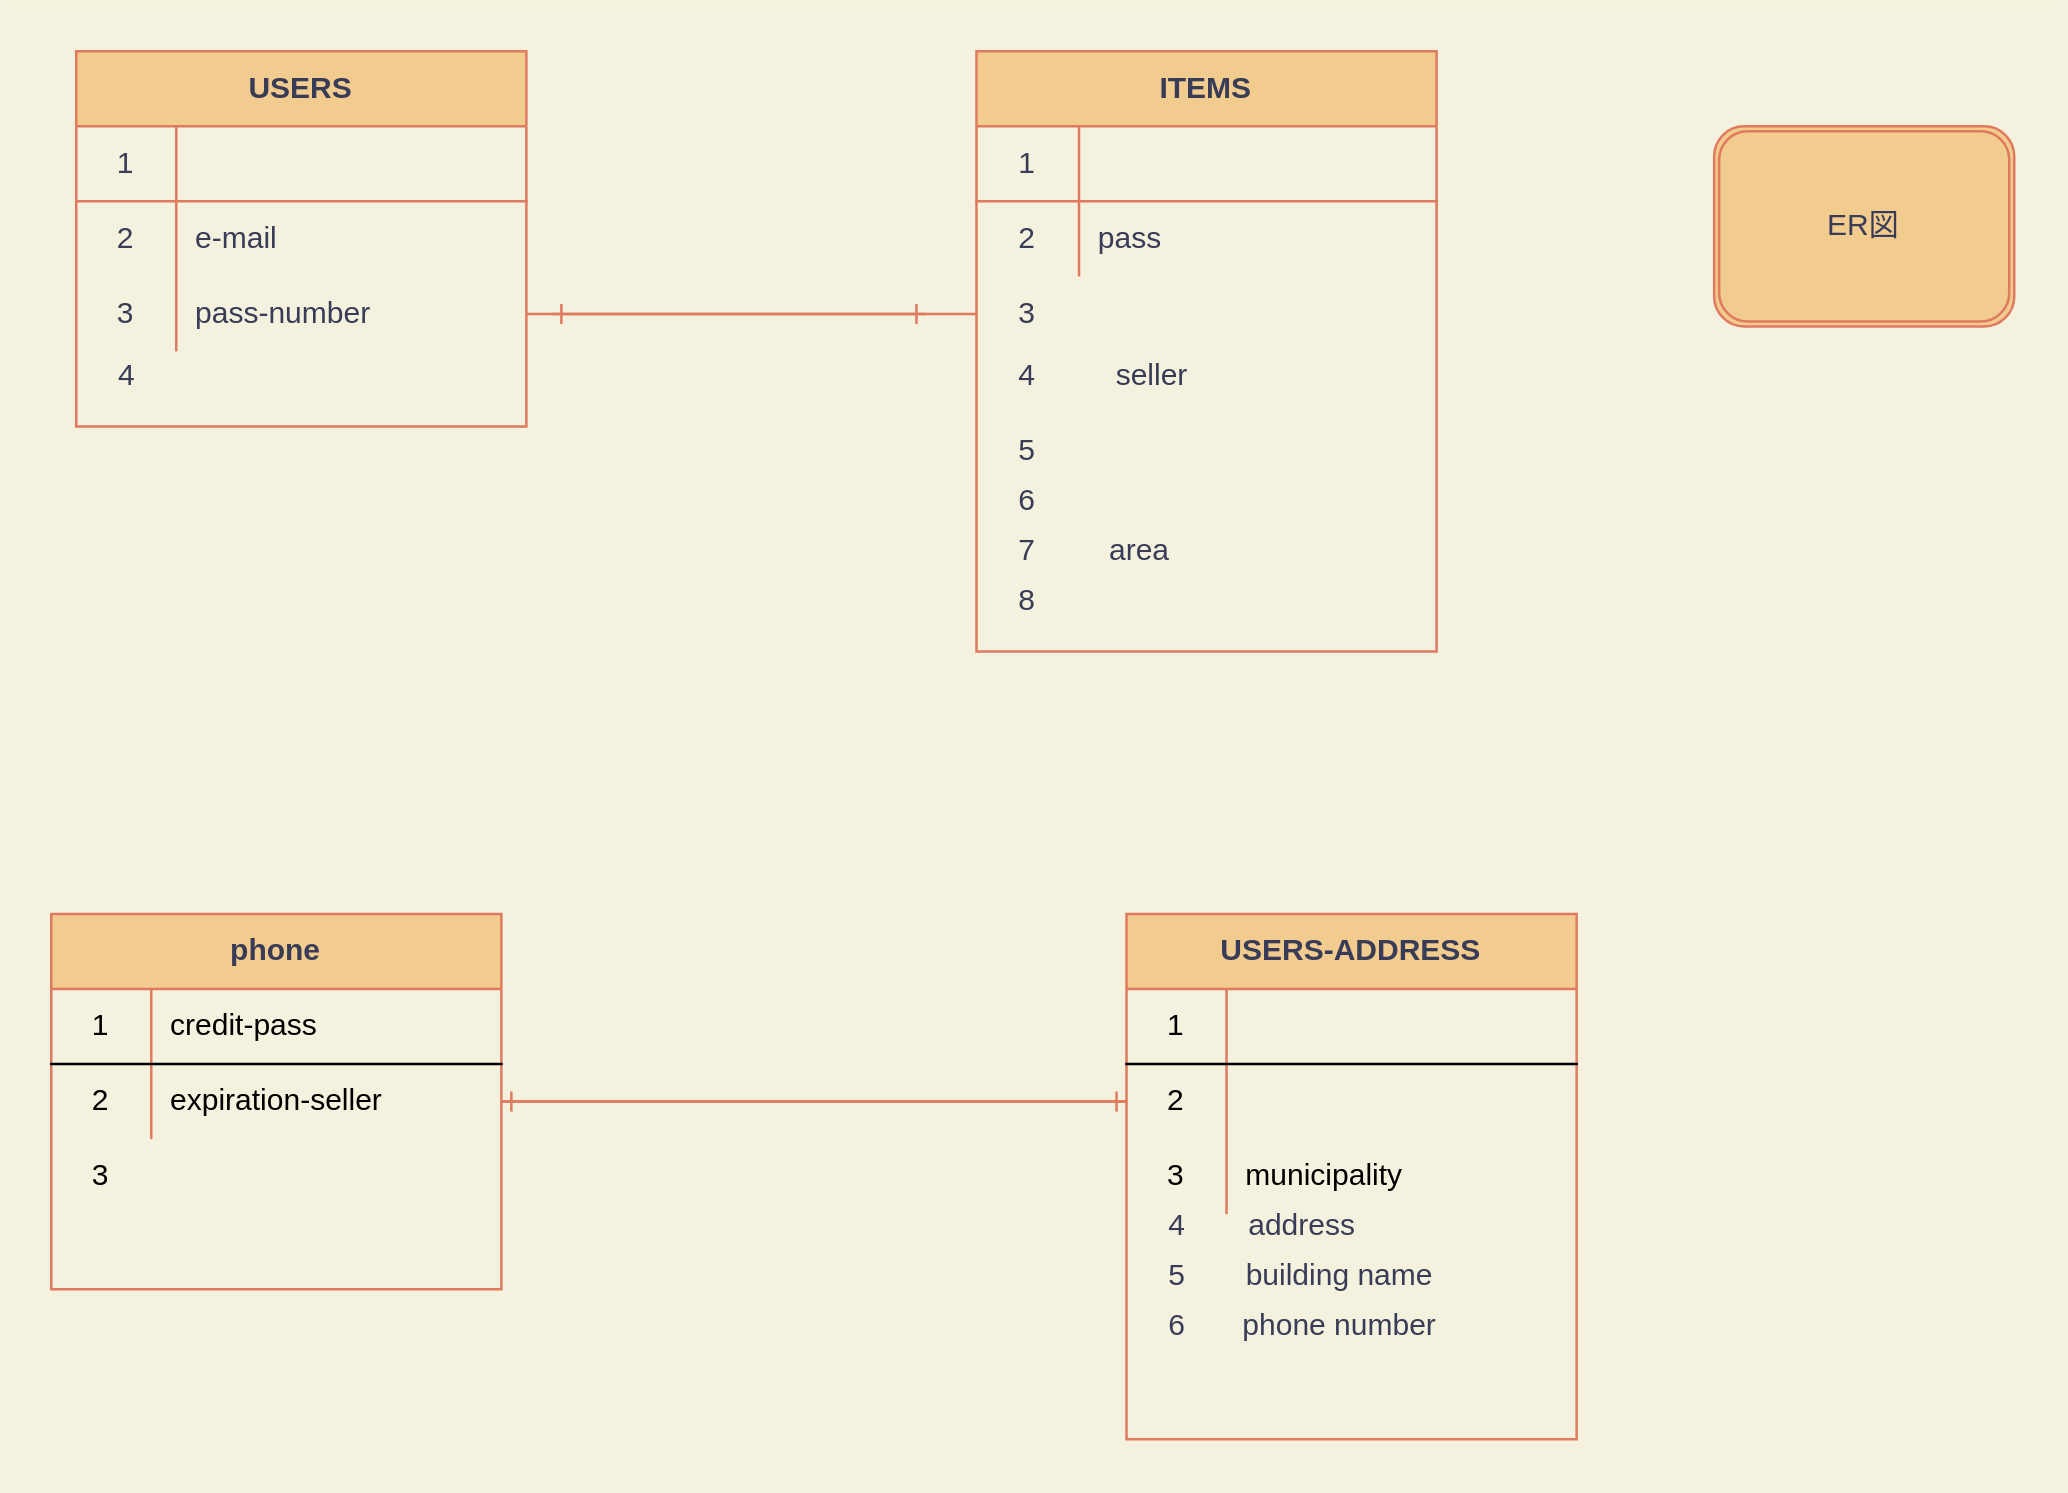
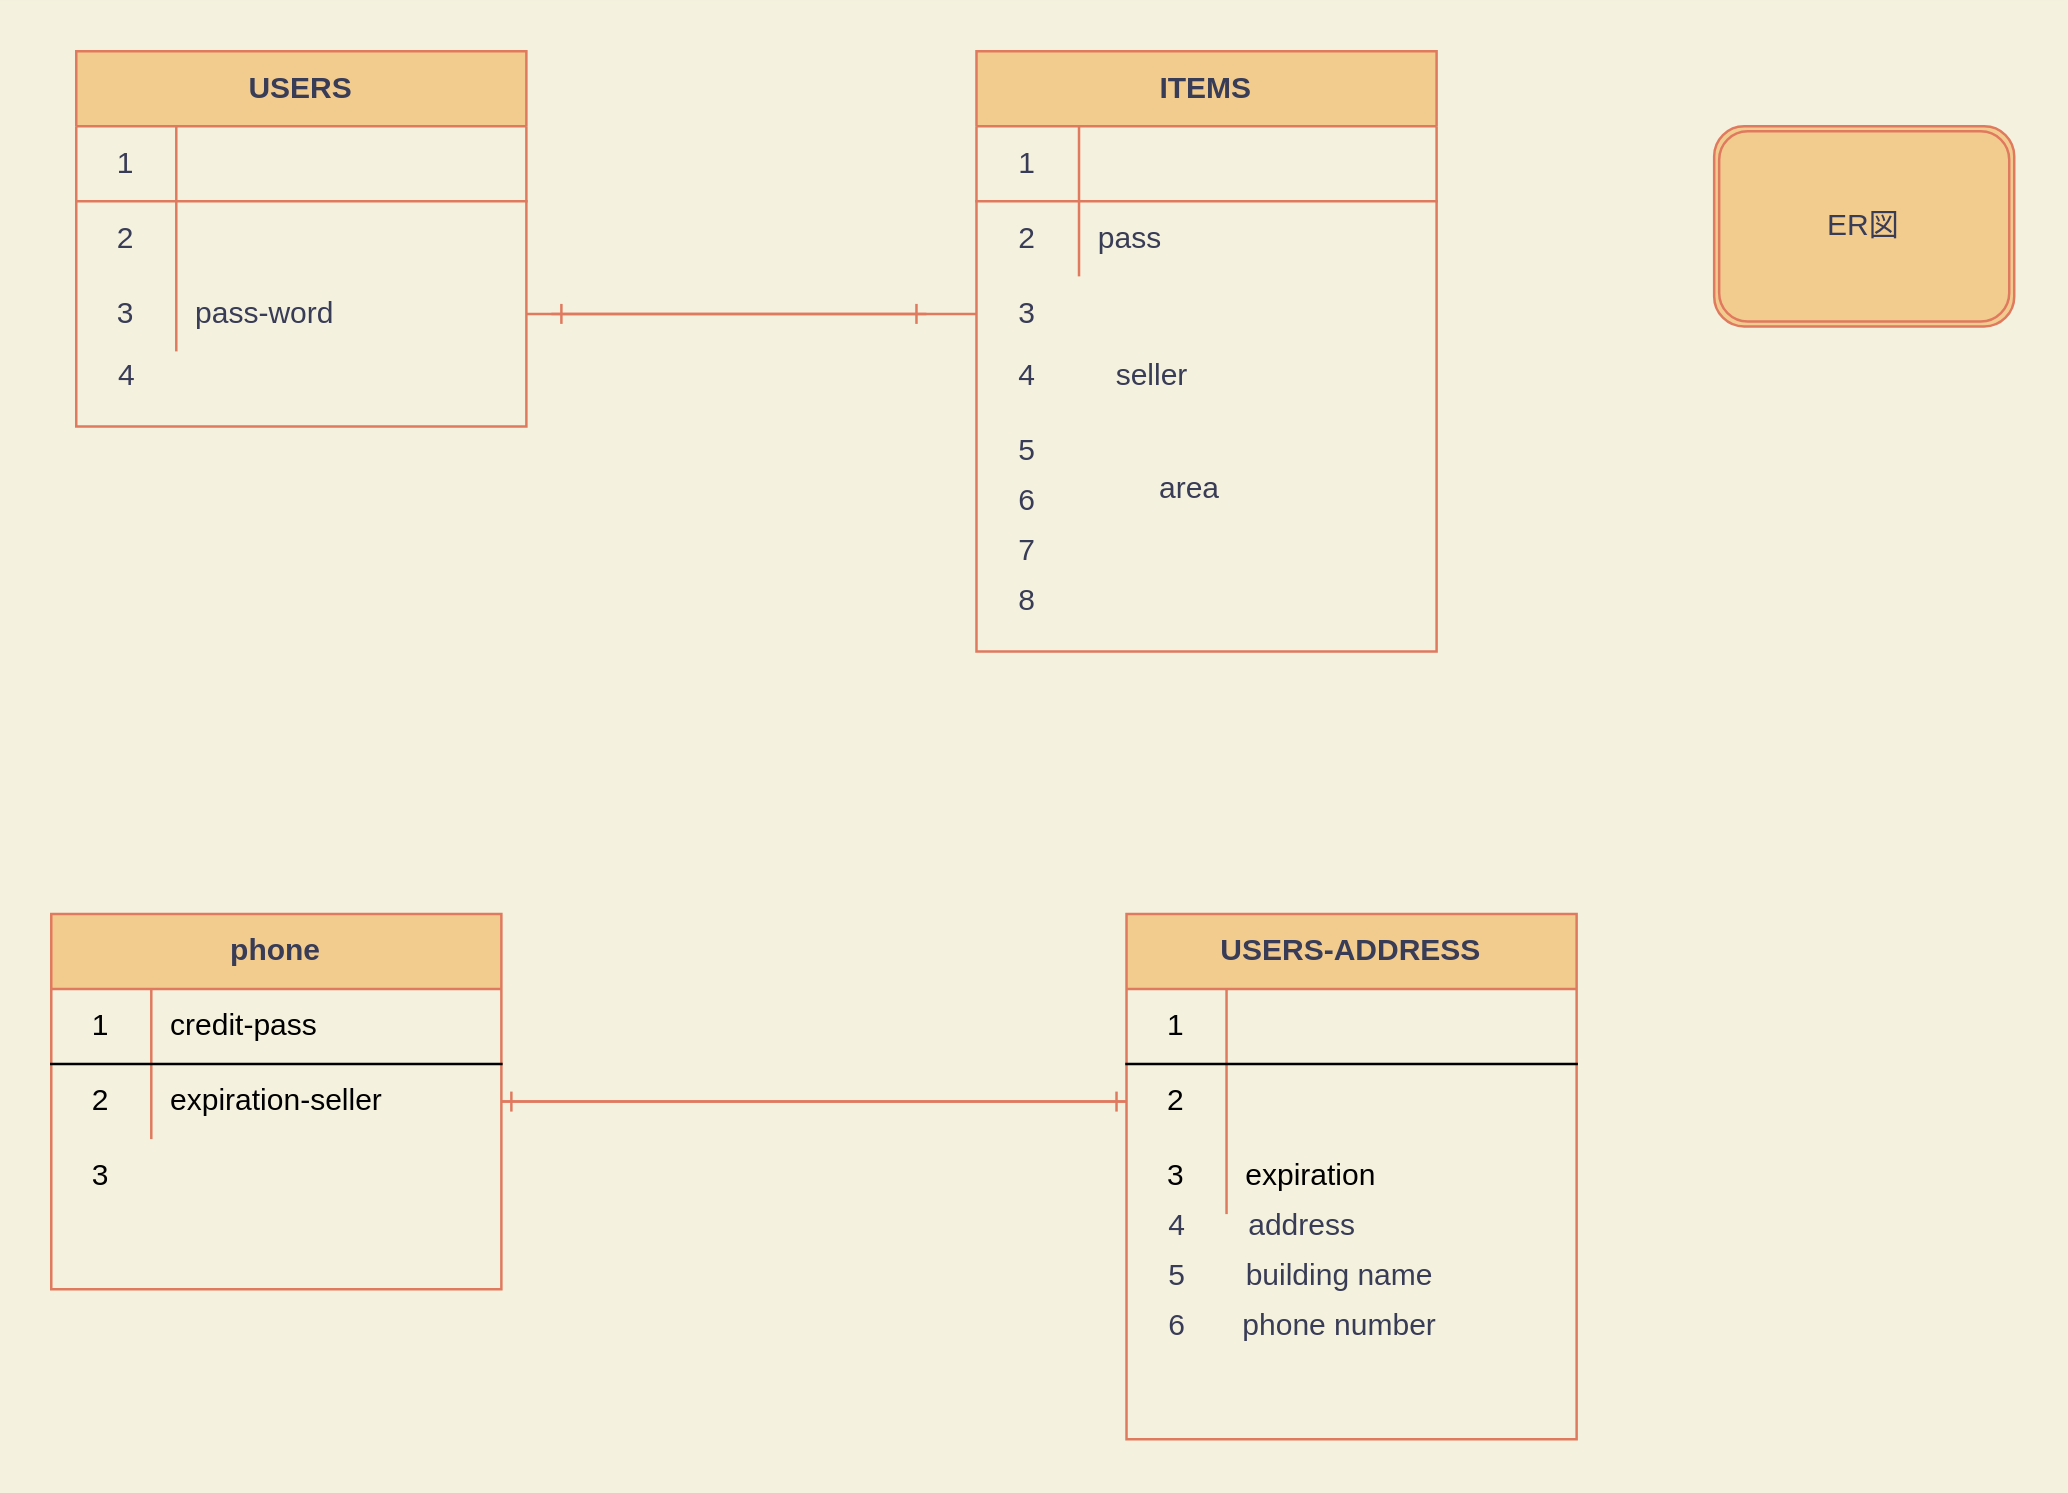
- <mxCell id="7" value="e-mail" style="shape=partialRectangle;html=1;whiteSpace=wrap;connectable=0;fillColor=none;top=0;left=0;bottom=0;right=0;align=left;spacingLeft=6;overflow=hidden;strokeColor=#E07A5F;fontColor=#393C56;" parent="5" vertex="1"><mxGeometry x="40" width="140" height="30" as="geometry" /></mxCell>
- <mxCell id="10" value="pass-number" style="shape=partialRectangle;html=1;whiteSpace=wrap;connectable=0;fillColor=none;top=0;left=0;bottom=0;right=0;align=left;spacingLeft=6;overflow=hidden;strokeColor=#E07A5F;fontColor=#393C56;" parent="8" vertex="1"><mxGeometry x="40" width="140" height="30" as="geometry" /></mxCell>
+ <mxCell id="10" value="pass-word" style="shape=partialRectangle;html=1;whiteSpace=wrap;connectable=0;fillColor=none;top=0;left=0;bottom=0;right=0;align=left;spacingLeft=6;overflow=hidden;strokeColor=#E07A5F;fontColor=#393C56;" parent="8" vertex="1"><mxGeometry x="40" width="140" height="30" as="geometry" /></mxCell>
- <mxCell id="45" value="area" style="text;html=1;align=center;verticalAlign=middle;resizable=0;points=[];autosize=1;fontColor=#393C56;" vertex="1" parent="1"><mxGeometry x="435" y="210" width="40" height="20" as="geometry" /></mxCell>
+ <mxCell id="45" value="area" style="text;html=1;align=center;verticalAlign=middle;resizable=0;points=[];autosize=1;fontColor=#393C56;" vertex="1" parent="1"><mxGeometry x="455" y="185" width="40" height="20" as="geometry" /></mxCell>
- <mxCell id="53" value="&lt;font color=&quot;#000000&quot;&gt;municipality&lt;/font&gt;" style="shape=partialRectangle;html=1;whiteSpace=wrap;connectable=0;fillColor=none;top=0;left=0;bottom=0;right=0;align=left;spacingLeft=6;overflow=hidden;" parent="51" vertex="1"><mxGeometry x="40" width="140" height="30" as="geometry" /></mxCell>
+ <mxCell id="53" value="&lt;font color=&quot;#000000&quot;&gt;expiration&lt;/font&gt;" style="shape=partialRectangle;html=1;whiteSpace=wrap;connectable=0;fillColor=none;top=0;left=0;bottom=0;right=0;align=left;spacingLeft=6;overflow=hidden;" parent="51" vertex="1"><mxGeometry x="40" width="140" height="30" as="geometry" /></mxCell>
